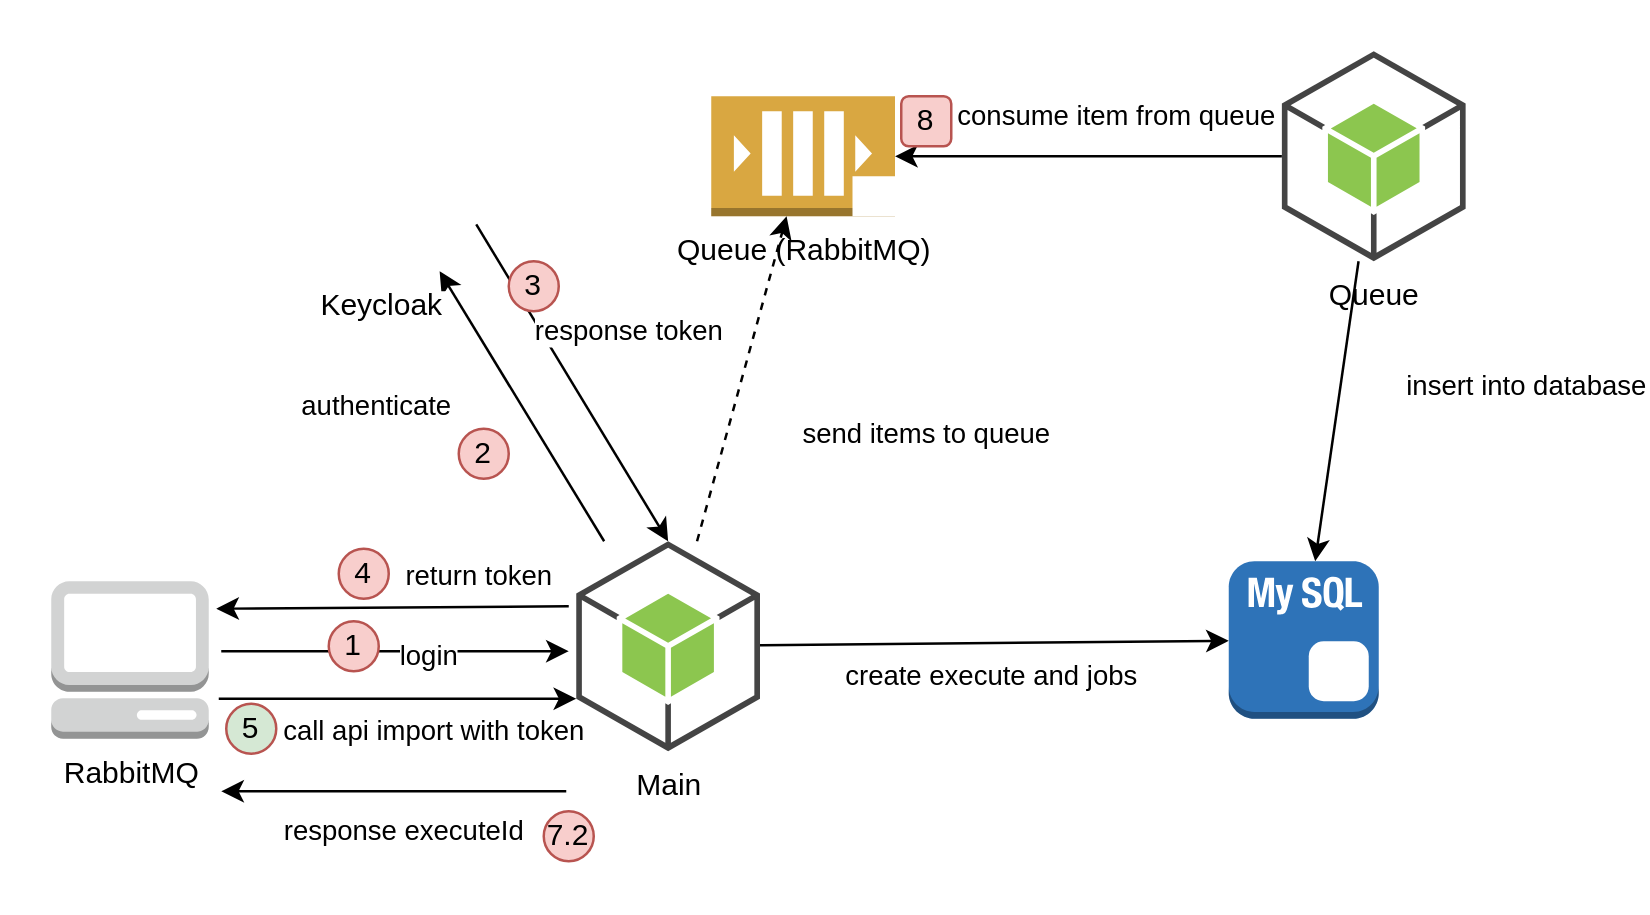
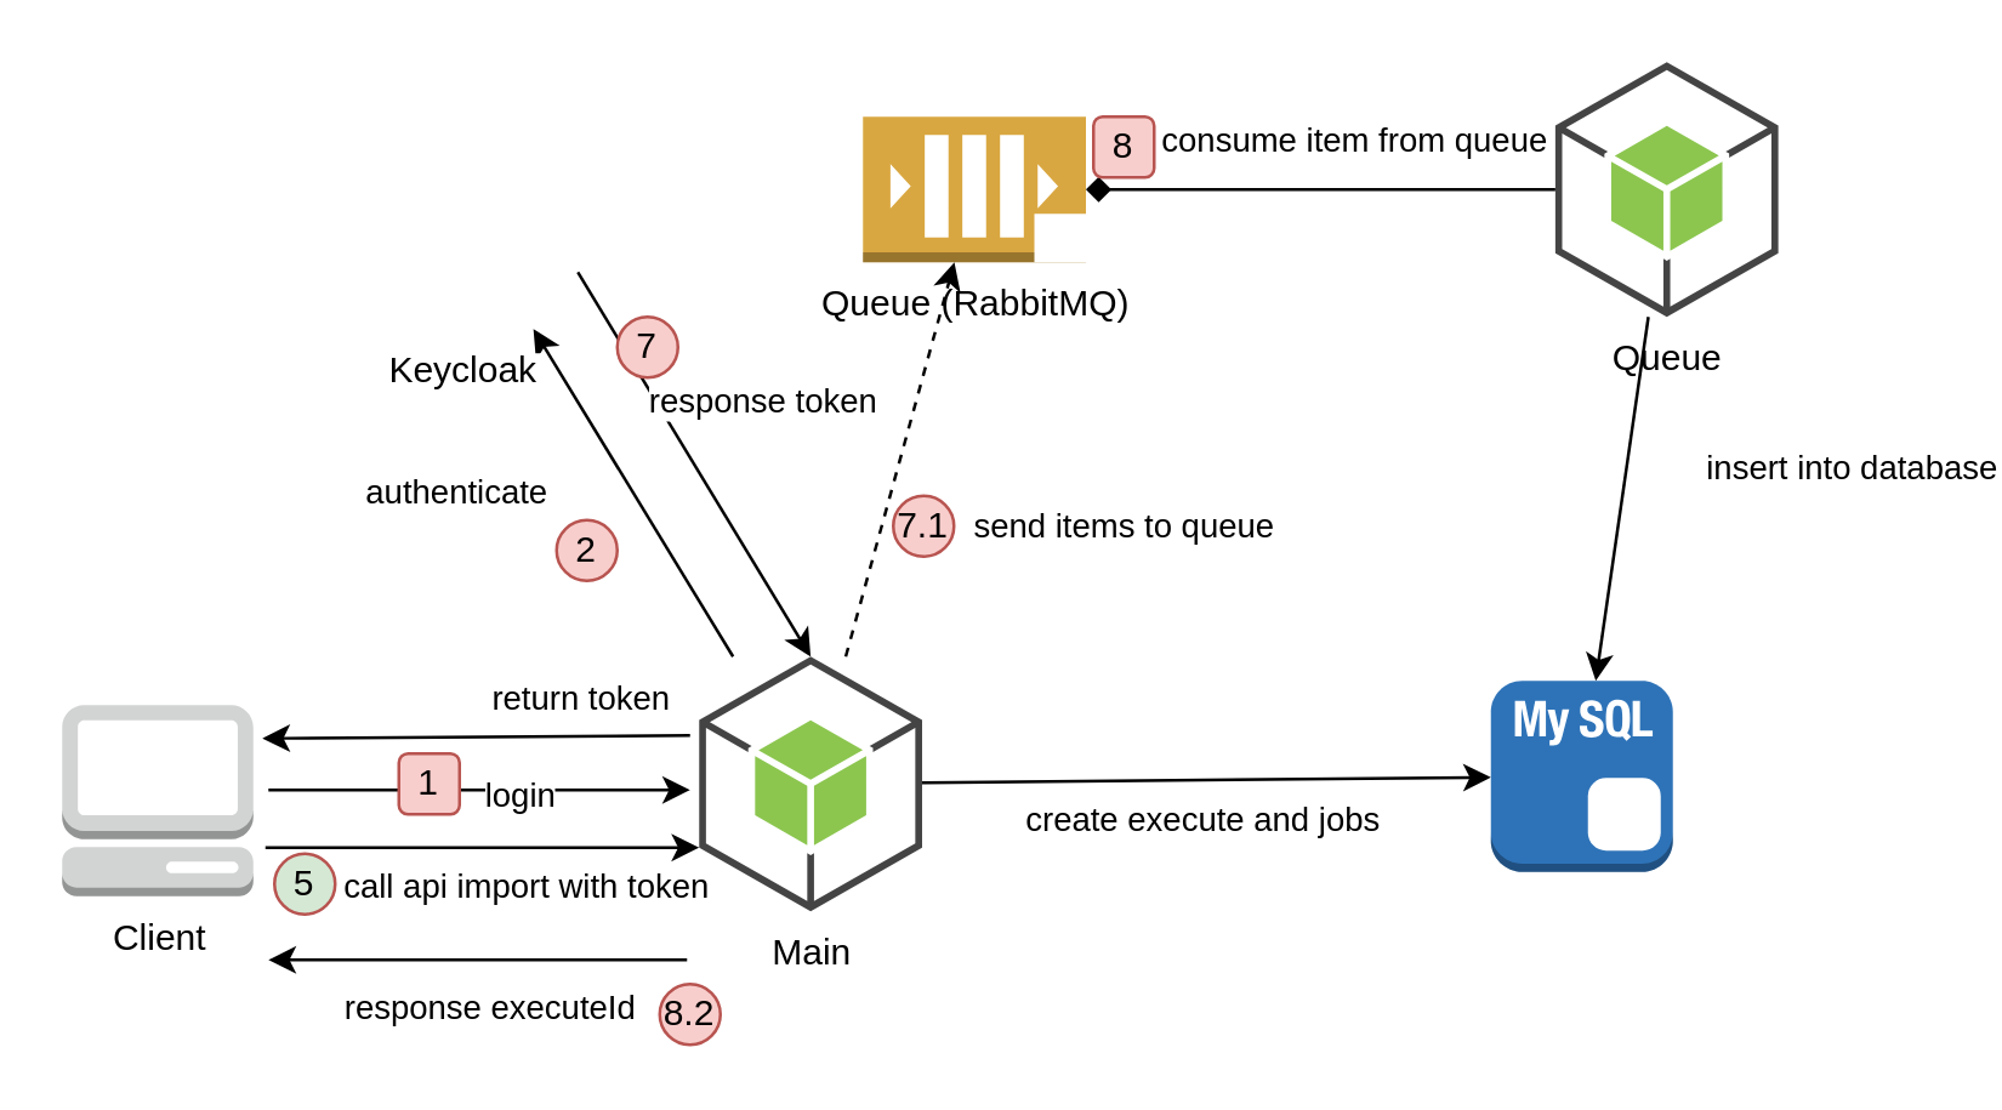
- <mxCell id="19" style="edgeStyle=none;rounded=0;orthogonalLoop=1;jettySize=auto;html=1;startArrow=none;startFill=0;" edge="1" parent="1" source="21" target="2"><mxGeometry relative="1" as="geometry" /></mxCell>
+ <mxCell id="19" style="edgeStyle=none;rounded=0;orthogonalLoop=1;jettySize=auto;html=1;startArrow=none;startFill=0;endArrow=diamond;" edge="1" parent="1" source="21" target="2"><mxGeometry relative="1" as="geometry" /></mxCell>
- <mxCell id="41" value="3" style="ellipse;whiteSpace=wrap;html=1;aspect=fixed;fillColor=#f8cecc;strokeColor=#b85450;" vertex="1" parent="1"><mxGeometry x="203" y="104" width="20" height="20" as="geometry" /></mxCell>
+ <mxCell id="41" value="7" style="ellipse;whiteSpace=wrap;html=1;aspect=fixed;fillColor=#f8cecc;strokeColor=#b85450;" vertex="1" parent="1"><mxGeometry x="203" y="104" width="20" height="20" as="geometry" /></mxCell>
+ <mxCell id="30" value="7.1" style="ellipse;whiteSpace=wrap;html=1;aspect=fixed;fillColor=#f8cecc;strokeColor=#b85450;" vertex="1" parent="1"><mxGeometry x="294" y="163" width="20" height="20" as="geometry" /></mxCell>
- <mxCell id="28" value="4" style="ellipse;whiteSpace=wrap;html=1;aspect=fixed;fillColor=#f8cecc;strokeColor=#b85450;" vertex="1" parent="1"><mxGeometry x="135" y="219" width="20" height="20" as="geometry" /></mxCell>
- <mxCell id="32" value="1" style="ellipse;whiteSpace=wrap;html=1;aspect=fixed;fillColor=#f8cecc;strokeColor=#b85450;" vertex="1" parent="1"><mxGeometry x="131" y="248" width="20" height="20" as="geometry" /></mxCell>
+ <mxCell id="32" value="1" style="whiteSpace=wrap;html=1;aspect=fixed;fillColor=#f8cecc;strokeColor=#b85450;rounded=1;" vertex="1" parent="1"><mxGeometry x="131" y="248" width="20" height="20" as="geometry" /></mxCell>
- <mxCell id="17" value="RabbitMQ" style="outlineConnect=0;dashed=0;verticalLabelPosition=bottom;verticalAlign=top;align=center;html=1;shape=mxgraph.aws3.management_console;fillColor=#D2D3D3;gradientColor=none;" vertex="1" parent="1"><mxGeometry x="20" y="232" width="63" height="63" as="geometry" /></mxCell>
+ <mxCell id="17" value="Client" style="outlineConnect=0;dashed=0;verticalLabelPosition=bottom;verticalAlign=top;align=center;html=1;shape=mxgraph.aws3.management_console;fillColor=#D2D3D3;gradientColor=none;" vertex="1" parent="1"><mxGeometry x="20" y="232" width="63" height="63" as="geometry" /></mxCell>
- <mxCell id="40" value="7.2" style="ellipse;whiteSpace=wrap;html=1;aspect=fixed;fillColor=#f8cecc;strokeColor=#b85450;" vertex="1" parent="1"><mxGeometry x="217" y="324" width="20" height="20" as="geometry" /></mxCell>
+ <mxCell id="40" value="8.2" style="ellipse;whiteSpace=wrap;html=1;aspect=fixed;fillColor=#f8cecc;strokeColor=#b85450;" vertex="1" parent="1"><mxGeometry x="217" y="324" width="20" height="20" as="geometry" /></mxCell>
